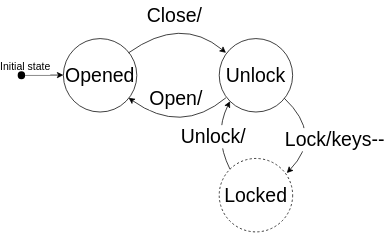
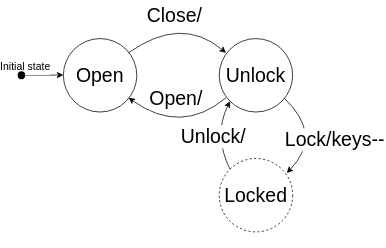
- <mxCell id="12" value="Opened" style="ellipse;whiteSpace=wrap;html=1;aspect=fixed;fontSize=26;fillColor=none;" vertex="1" parent="1"><mxGeometry x="80" y="51" width="98" height="98" as="geometry" /></mxCell>
+ <mxCell id="12" value="Open" style="ellipse;whiteSpace=wrap;html=1;aspect=fixed;fontSize=26;fillColor=none;" vertex="1" parent="1"><mxGeometry x="80" y="51" width="98" height="98" as="geometry" /></mxCell>
